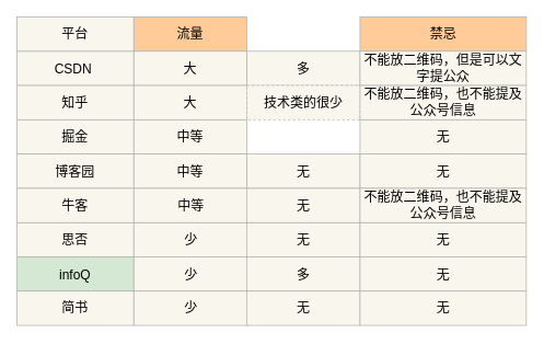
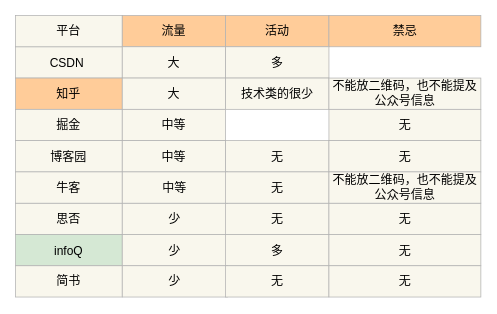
+ <mxCell id="6" value="活动" style="rounded=0;whiteSpace=wrap;html=1;fontSize=16;fillColor=#ffcc99;labelBorderColor=none;strokeColor=#B3B3B3;" vertex="1" parent="1"><mxGeometry x="300" y="20" width="137.65" height="41.67" as="geometry" /></mxCell>
- <mxCell id="9" value="不能放二维码，但是可以文字提公众" style="rounded=0;whiteSpace=wrap;html=1;fontSize=16;fillColor=#f9f7ed;labelBorderColor=none;strokeColor=#B3B3B3;" vertex="1" parent="1"><mxGeometry x="437.65" y="61.67" width="202.35" height="41.67" as="geometry" /></mxCell>
- <mxCell id="10" value="知乎" style="rounded=0;whiteSpace=wrap;html=1;fontSize=16;fillColor=#f9f7ed;labelBorderColor=none;strokeColor=#B3B3B3;" vertex="1" parent="1"><mxGeometry x="20" y="103.337" width="142.353" height="41.667" as="geometry" /></mxCell>
+ <mxCell id="10" value="知乎" style="rounded=0;whiteSpace=wrap;html=1;fontSize=16;fillColor=#ffcc99;labelBorderColor=none;strokeColor=#B3B3B3;" vertex="1" parent="1"><mxGeometry x="20" y="103.337" width="142.353" height="41.667" as="geometry" /></mxCell>
- <mxCell id="12" value="技术类的很少" style="rounded=0;whiteSpace=wrap;html=1;fontSize=16;fillColor=#f9f7ed;labelBorderColor=none;strokeColor=#B3B3B3;dashed=1;" vertex="1" parent="1"><mxGeometry x="300" y="103.34" width="137.65" height="41.67" as="geometry" /></mxCell>
+ <mxCell id="12" value="技术类的很少" style="rounded=0;whiteSpace=wrap;html=1;fontSize=16;fillColor=#f9f7ed;labelBorderColor=none;strokeColor=#B3B3B3;" vertex="1" parent="1"><mxGeometry x="300" y="103.34" width="137.65" height="41.67" as="geometry" /></mxCell>
